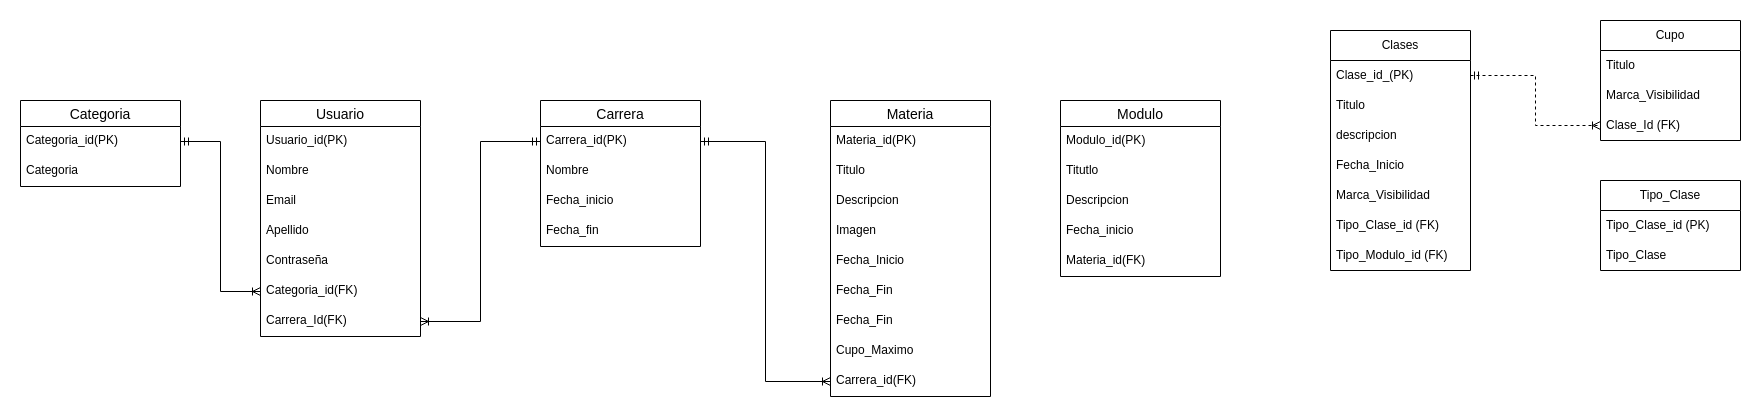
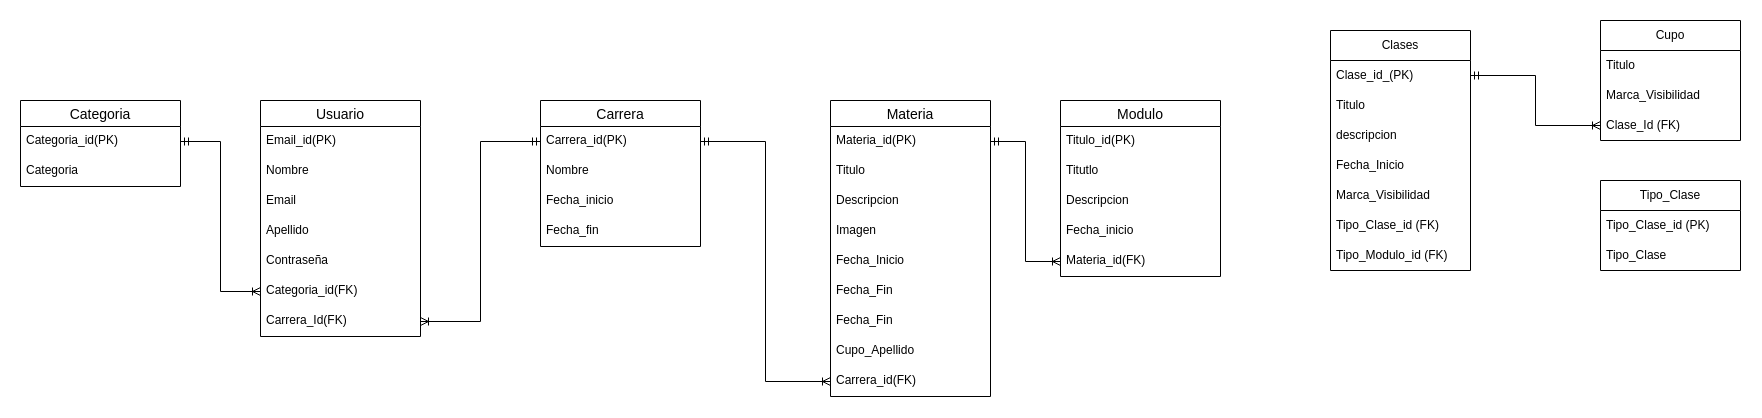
- <mxCell id="53" style="edgeStyle=orthogonalEdgeStyle;rounded=0;orthogonalLoop=1;jettySize=auto;html=1;exitX=1;exitY=0.5;exitDx=0;exitDy=0;entryX=0;entryY=0.5;entryDx=0;entryDy=0;endArrow=ERoneToMany;endFill=0;startArrow=ERmandOne;startFill=0;dashed=1;" parent="1" source="35" target="48" edge="1"><mxGeometry relative="1" as="geometry" /></mxCell>
+ <mxCell id="53" style="edgeStyle=orthogonalEdgeStyle;rounded=0;orthogonalLoop=1;jettySize=auto;html=1;exitX=1;exitY=0.5;exitDx=0;exitDy=0;entryX=0;entryY=0.5;entryDx=0;entryDy=0;endArrow=ERoneToMany;endFill=0;startArrow=ERmandOne;startFill=0;" parent="1" source="35" target="48" edge="1"><mxGeometry relative="1" as="geometry" /></mxCell>
- <mxCell id="3" value="Usuario_id(PK)" style="text;strokeColor=none;fillColor=none;spacingLeft=4;spacingRight=4;overflow=hidden;rotatable=0;points=[[0,0.5],[1,0.5]];portConstraint=eastwest;fontSize=12;whiteSpace=wrap;html=1;" parent="2" vertex="1"><mxGeometry y="26" width="160" height="30" as="geometry" /></mxCell>
+ <mxCell id="3" value="Email_id(PK)" style="text;strokeColor=none;fillColor=none;spacingLeft=4;spacingRight=4;overflow=hidden;rotatable=0;points=[[0,0.5],[1,0.5]];portConstraint=eastwest;fontSize=12;whiteSpace=wrap;html=1;" parent="2" vertex="1"><mxGeometry y="26" width="160" height="30" as="geometry" /></mxCell>
- <mxCell id="29" value="Modulo_id(PK)" style="text;strokeColor=none;fillColor=none;spacingLeft=4;spacingRight=4;overflow=hidden;rotatable=0;points=[[0,0.5],[1,0.5]];portConstraint=eastwest;fontSize=12;whiteSpace=wrap;html=1;" parent="28" vertex="1"><mxGeometry y="26" width="160" height="30" as="geometry" /></mxCell>
+ <mxCell id="29" value="Titulo_id(PK)" style="text;strokeColor=none;fillColor=none;spacingLeft=4;spacingRight=4;overflow=hidden;rotatable=0;points=[[0,0.5],[1,0.5]];portConstraint=eastwest;fontSize=12;whiteSpace=wrap;html=1;" parent="28" vertex="1"><mxGeometry y="26" width="160" height="30" as="geometry" /></mxCell>
+ <mxCell id="52" style="edgeStyle=orthogonalEdgeStyle;rounded=0;orthogonalLoop=1;jettySize=auto;html=1;exitX=1;exitY=0.5;exitDx=0;exitDy=0;entryX=0;entryY=0.5;entryDx=0;entryDy=0;endArrow=ERoneToMany;endFill=0;startArrow=ERmandOne;startFill=0;" parent="1" source="19" target="33" edge="1"><mxGeometry relative="1" as="geometry" /></mxCell>
- <mxCell id="26" value="Cupo_Maximo" style="text;strokeColor=none;fillColor=none;spacingLeft=4;spacingRight=4;overflow=hidden;rotatable=0;points=[[0,0.5],[1,0.5]];portConstraint=eastwest;fontSize=12;whiteSpace=wrap;html=1;" parent="18" vertex="1"><mxGeometry y="236" width="160" height="30" as="geometry" /></mxCell>
+ <mxCell id="26" value="Cupo_Apellido" style="text;strokeColor=none;fillColor=none;spacingLeft=4;spacingRight=4;overflow=hidden;rotatable=0;points=[[0,0.5],[1,0.5]];portConstraint=eastwest;fontSize=12;whiteSpace=wrap;html=1;" parent="18" vertex="1"><mxGeometry y="236" width="160" height="30" as="geometry" /></mxCell>
